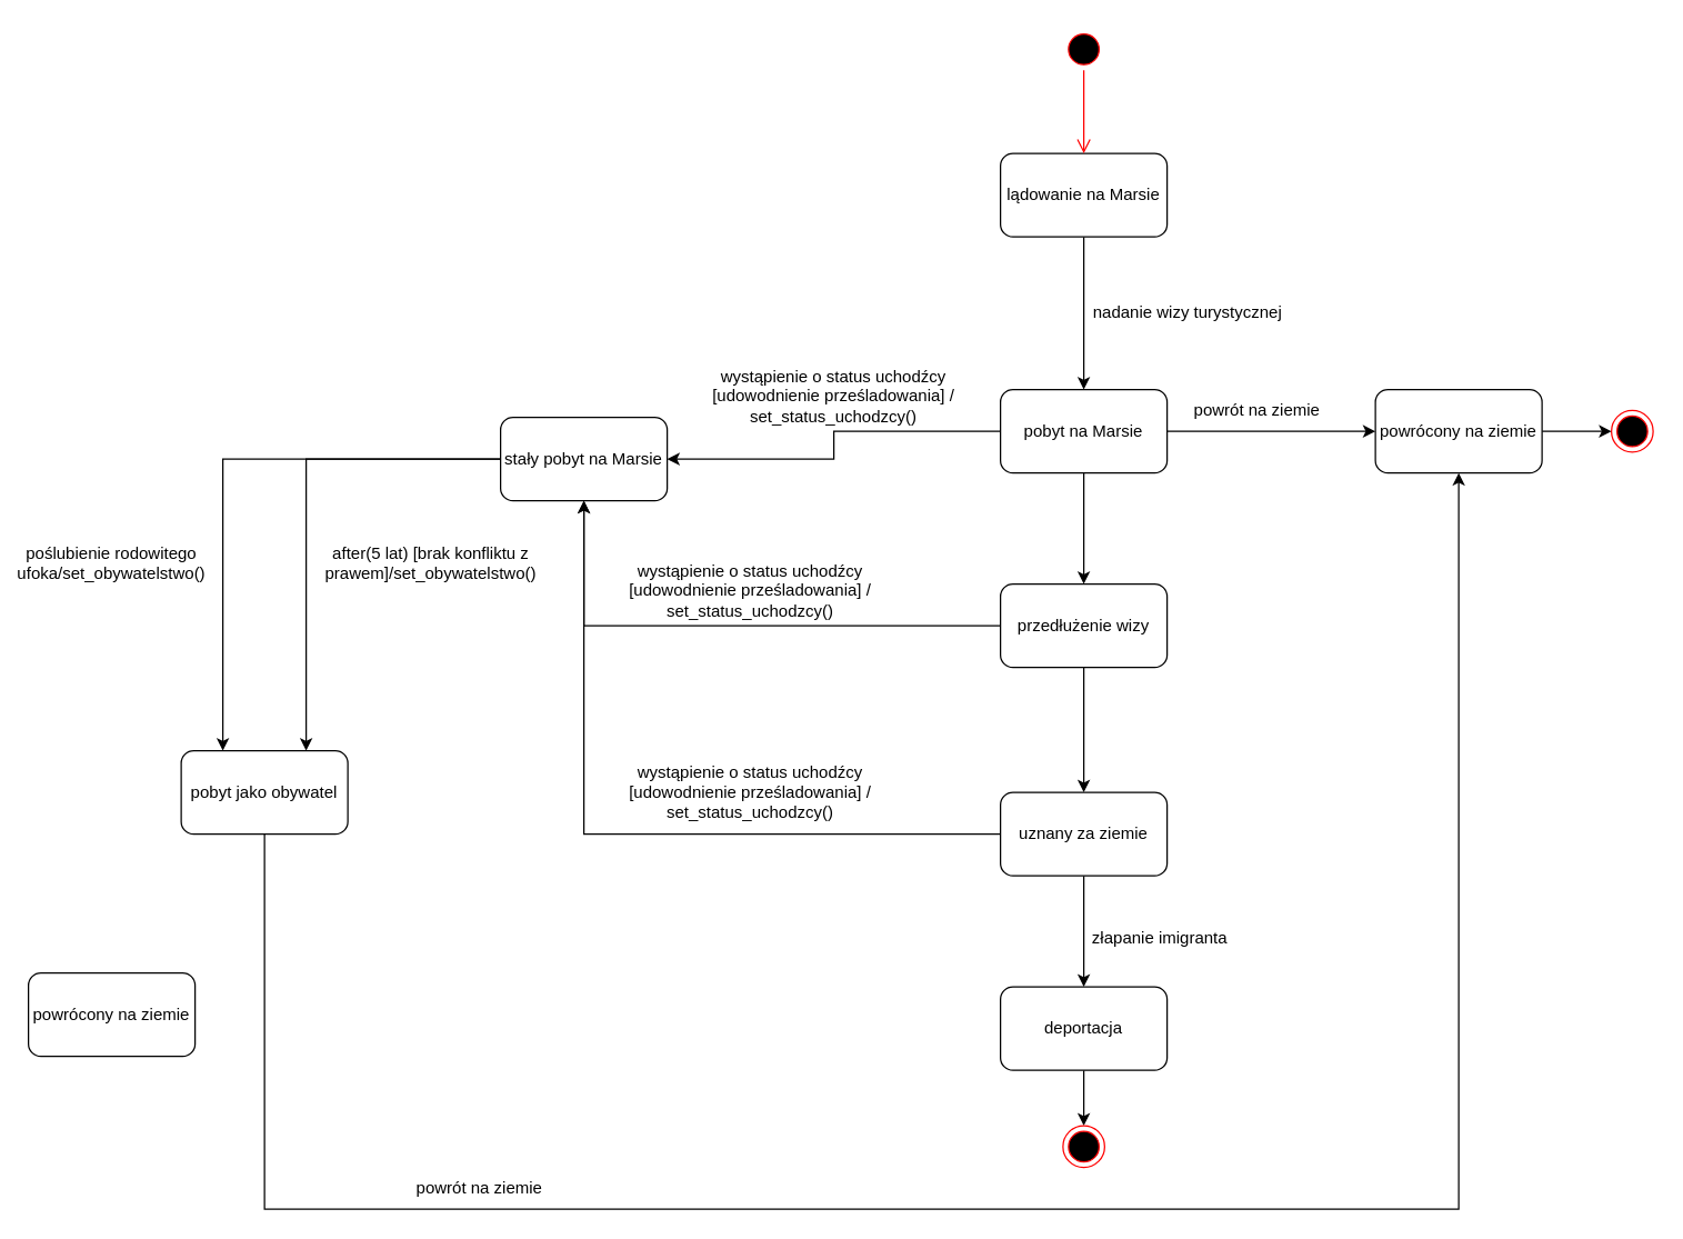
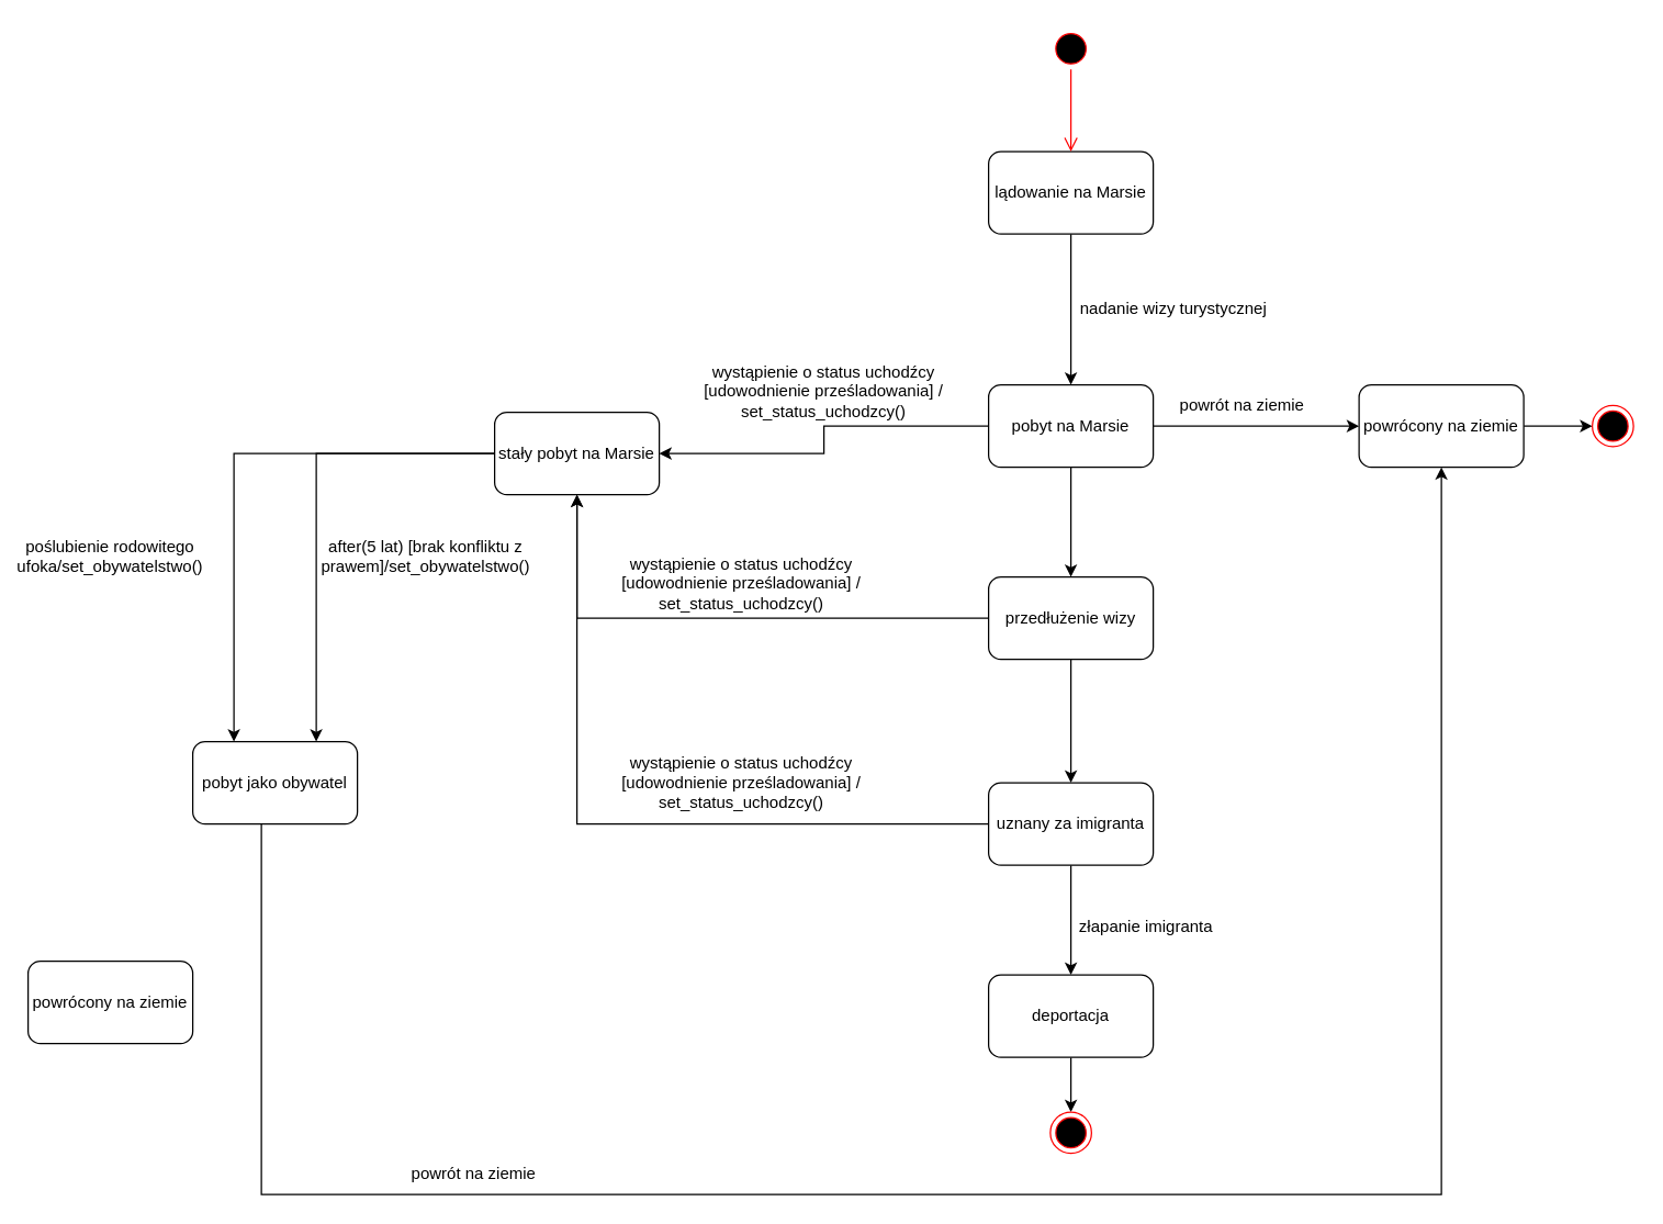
- <mxCell id="32" value="pobyt jako obywatel" style="rounded=1;whiteSpace=wrap;html=1;" vertex="1" parent="1"><mxGeometry x="130" y="540" width="120" height="60" as="geometry" /></mxCell>
+ <mxCell id="32" value="pobyt jako obywatel" style="rounded=1;whiteSpace=wrap;html=1;" vertex="1" parent="1"><mxGeometry x="140" y="540" width="120" height="60" as="geometry" /></mxCell>
- <mxCell id="20" value="uznany za ziemie" style="rounded=1;whiteSpace=wrap;html=1;" vertex="1" parent="1"><mxGeometry x="720" y="570" width="120" height="60" as="geometry" /></mxCell>
+ <mxCell id="20" value="uznany za imigranta" style="rounded=1;whiteSpace=wrap;html=1;" vertex="1" parent="1"><mxGeometry x="720" y="570" width="120" height="60" as="geometry" /></mxCell>
